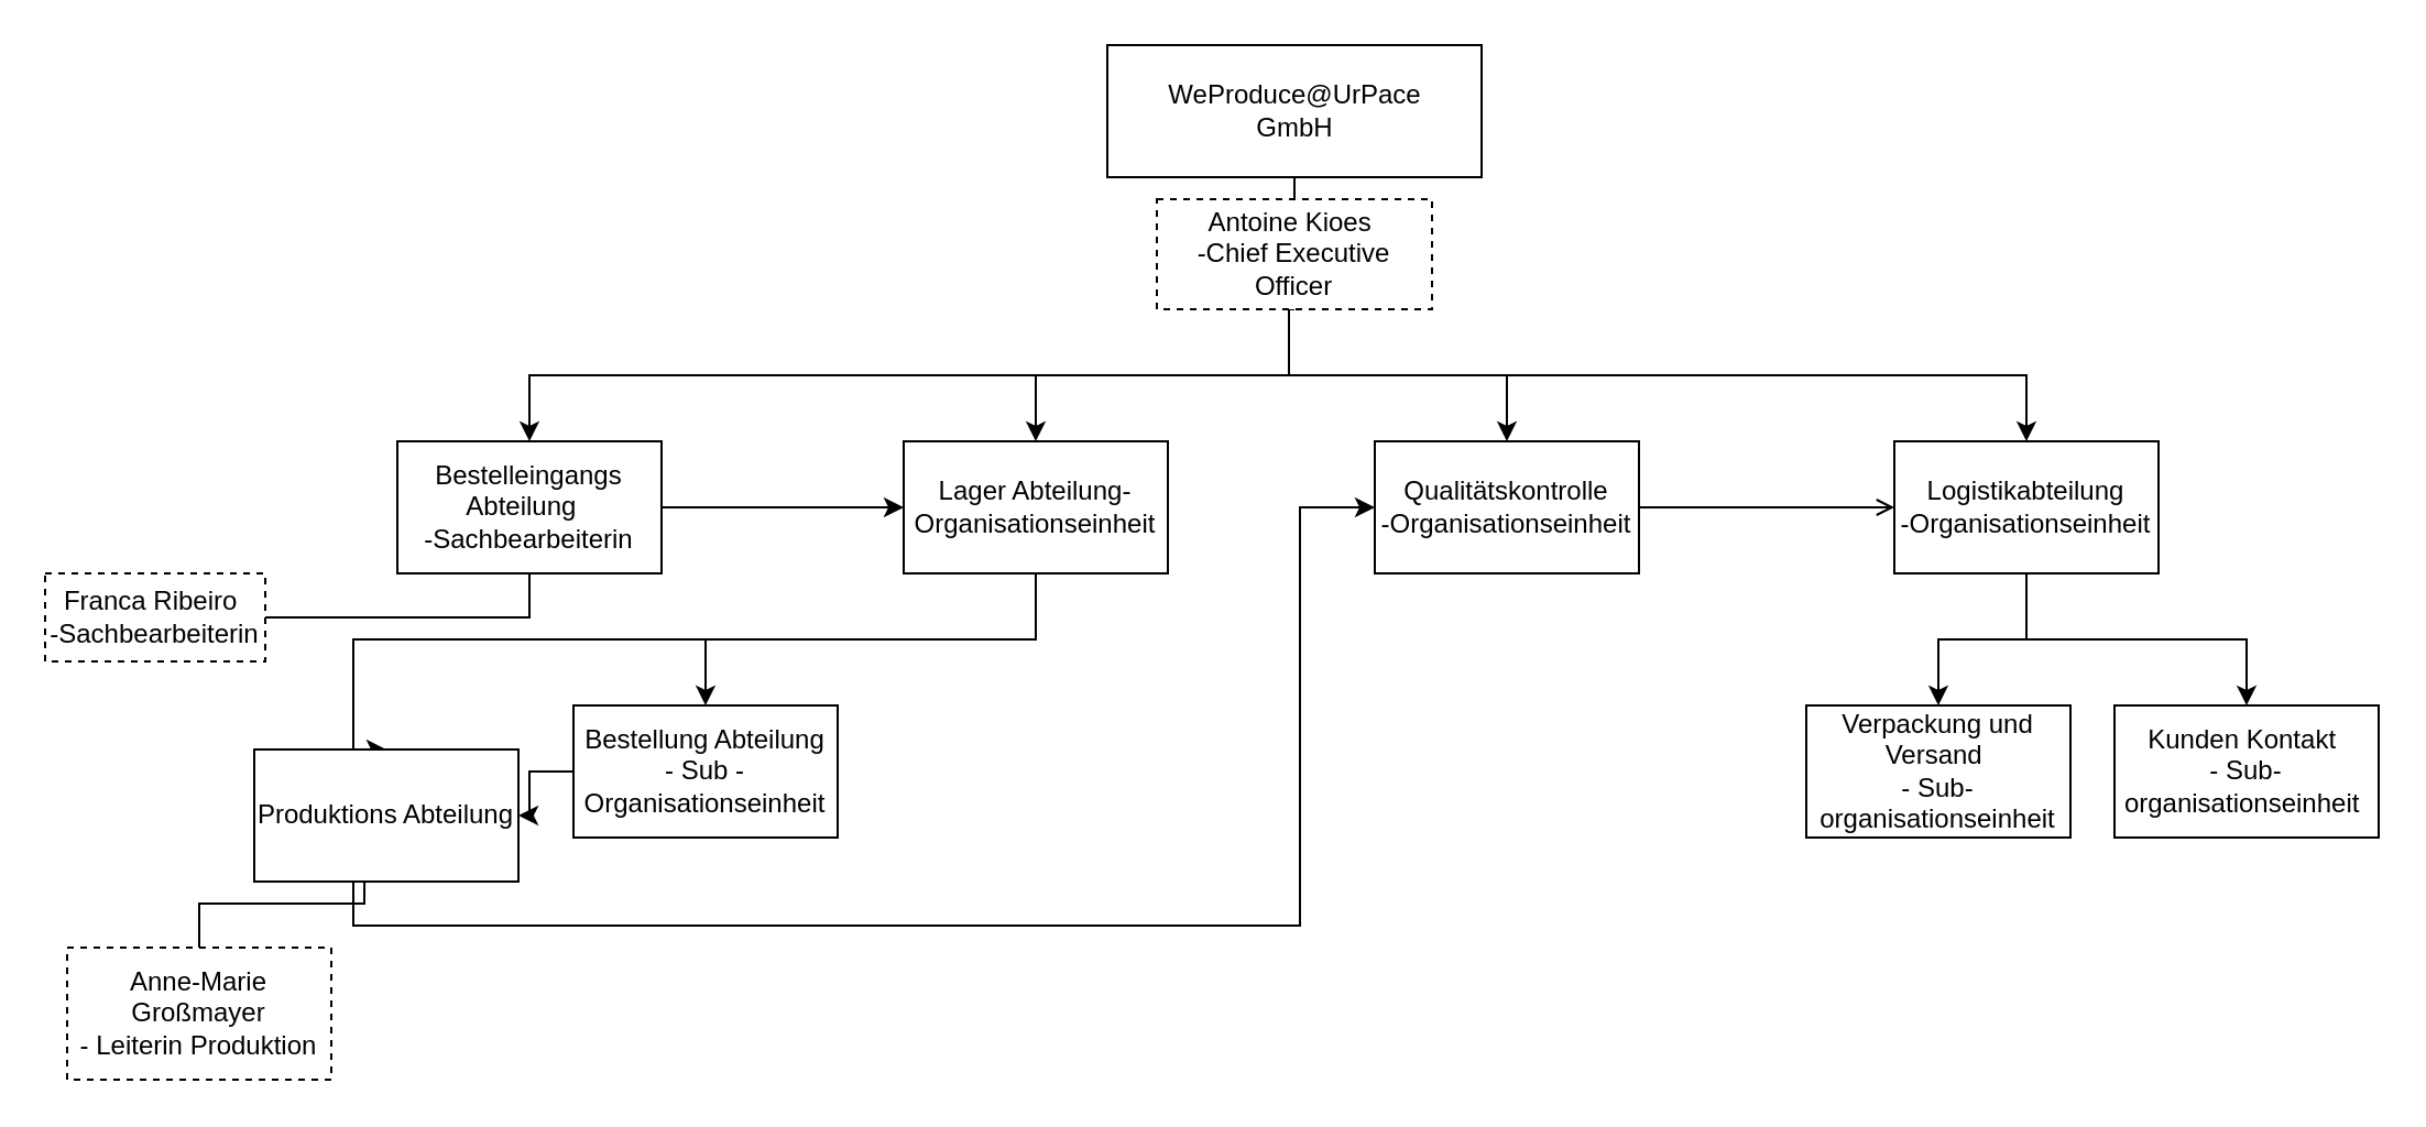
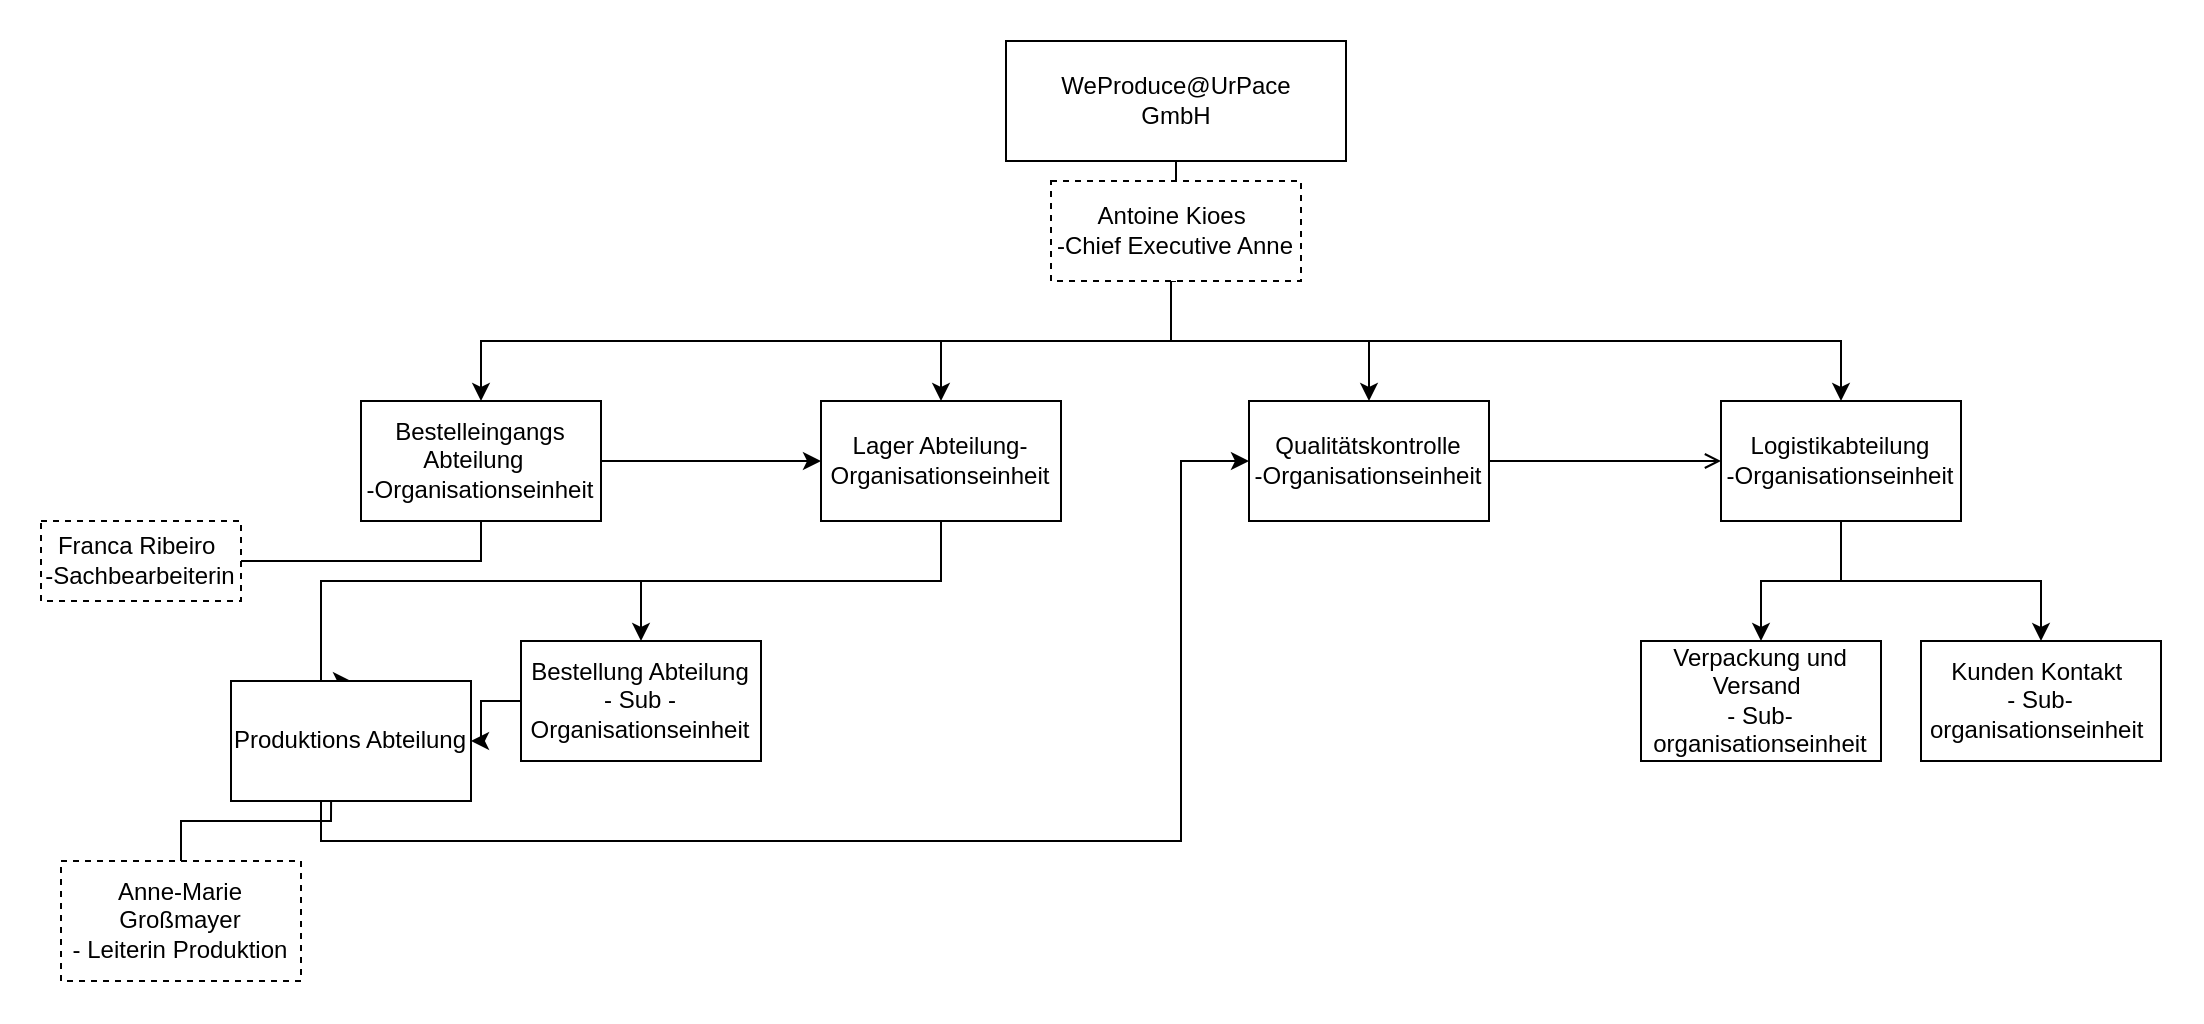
- <mxCell id="28" value="Antoine Kioes&amp;nbsp;&lt;br&gt;-Chief Executive Officer" style="rounded=0;whiteSpace=wrap;html=1;dashed=1;" vertex="1" parent="1"><mxGeometry x="525" y="90" width="125" height="50" as="geometry" /></mxCell>
+ <mxCell id="28" value="Antoine Kioes&amp;nbsp;&lt;br&gt;-Chief Executive Anne" style="rounded=0;whiteSpace=wrap;html=1;dashed=1;" vertex="1" parent="1"><mxGeometry x="525" y="90" width="125" height="50" as="geometry" /></mxCell>
- <mxCell id="9" value="Bestelleingangs Abteilung &amp;nbsp;&lt;br&gt;-Sachbearbeiterin" style="rounded=0;whiteSpace=wrap;html=1;" vertex="1" parent="1"><mxGeometry x="180" y="200" width="120" height="60" as="geometry" /></mxCell>
+ <mxCell id="9" value="Bestelleingangs Abteilung &amp;nbsp;&lt;br&gt;-Organisationseinheit" style="rounded=0;whiteSpace=wrap;html=1;" vertex="1" parent="1"><mxGeometry x="180" y="200" width="120" height="60" as="geometry" /></mxCell>
